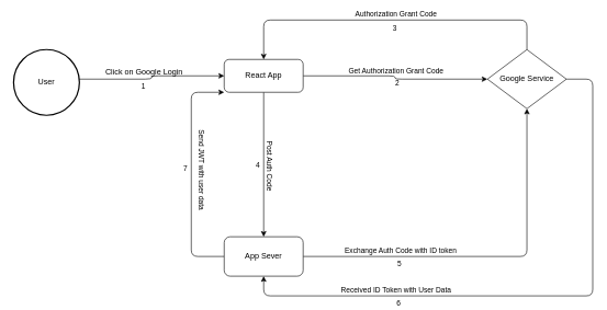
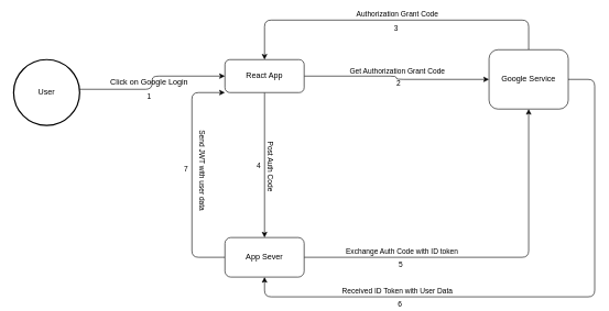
- <mxCell id="17" value="Google Service" style="rhombus;whiteSpace=wrap;html=1;labelBackgroundColor=none;" parent="1" vertex="1"><mxGeometry x="740" y="75" width="120" height="90" as="geometry" /></mxCell>
+ <mxCell id="17" value="Google Service" style="rounded=1;whiteSpace=wrap;html=1;labelBackgroundColor=none;" parent="1" vertex="1"><mxGeometry x="740" y="75" width="120" height="90" as="geometry" /></mxCell>
- <mxCell id="25" value="User" style="strokeWidth=2;html=1;shape=mxgraph.flowchart.start_2;whiteSpace=wrap;labelBackgroundColor=none;rounded=1;" parent="1" vertex="1"><mxGeometry x="20" y="75" width="100" height="100" as="geometry" /></mxCell>
+ <mxCell id="25" value="User" style="strokeWidth=2;html=1;shape=mxgraph.flowchart.start_2;whiteSpace=wrap;labelBackgroundColor=none;rounded=1;" parent="1" vertex="1"><mxGeometry x="20" y="90" width="100" height="100" as="geometry" /></mxCell>
